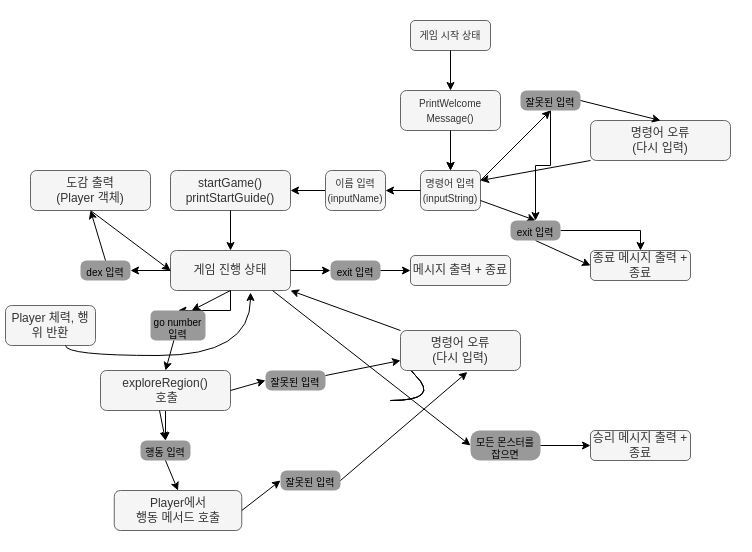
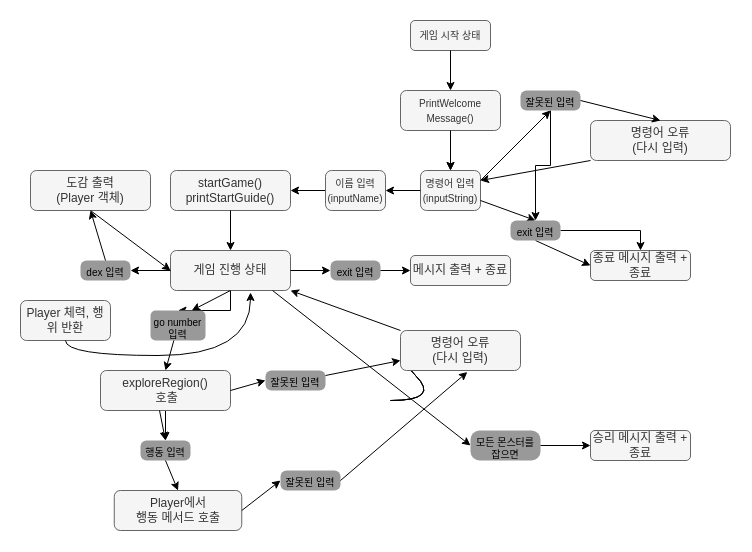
- <mxCell id="44" value="Player 체력, 행위 반환" style="rounded=1;whiteSpace=wrap;html=1;fillColor=#f5f5f5;strokeColor=#666666;fontColor=#333333;fontSize=12;" parent="1" vertex="1"><mxGeometry x="5" y="305" width="90" height="40" as="geometry" /></mxCell>
+ <mxCell id="44" value="Player 체력, 행위 반환" style="rounded=1;whiteSpace=wrap;html=1;fillColor=#f5f5f5;strokeColor=#666666;fontColor=#333333;fontSize=12;" parent="1" vertex="1"><mxGeometry x="20" y="300" width="90" height="40" as="geometry" /></mxCell>
